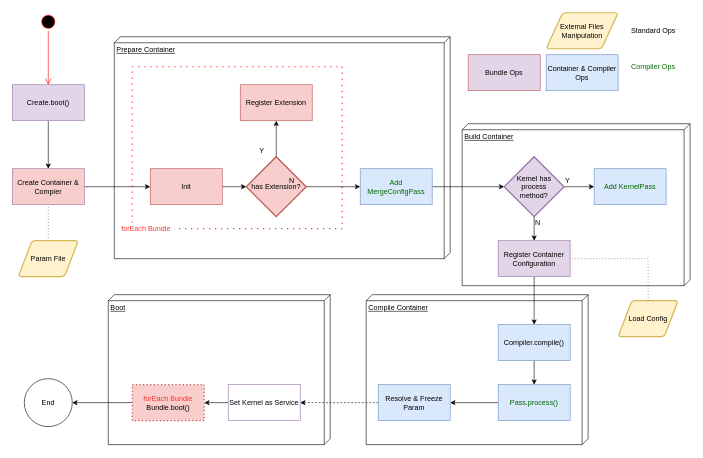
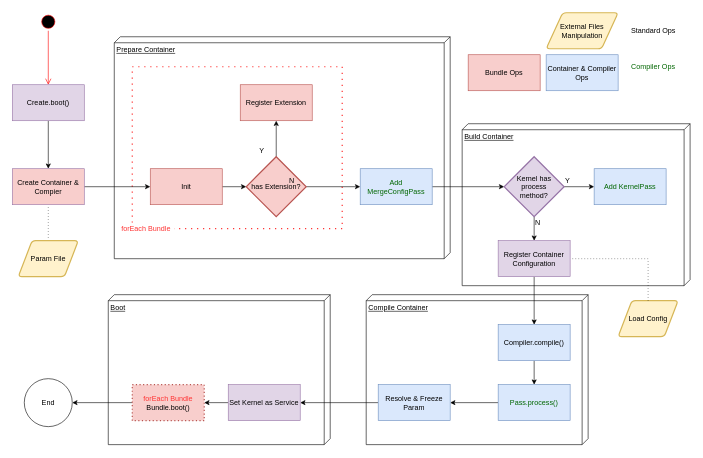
- <mxCell id="47" value="Bundle Ops" style="rounded=0;whiteSpace=wrap;html=1;strokeColor=#b85450;strokeWidth=1;fillColor=#e1d5e7;" vertex="1" parent="1"><mxGeometry x="780" y="90.5" width="120" height="60" as="geometry" /></mxCell>
+ <mxCell id="47" value="Bundle Ops" style="rounded=0;whiteSpace=wrap;html=1;strokeColor=#b85450;strokeWidth=1;fillColor=#f8cecc;" vertex="1" parent="1"><mxGeometry x="780" y="90.5" width="120" height="60" as="geometry" /></mxCell>
- <mxCell id="39" value="Set Kernel as Service" style="rounded=0;whiteSpace=wrap;html=1;fillColor=#ffffff;strokeColor=#9673a6;" vertex="1" parent="1"><mxGeometry x="380" y="640.5" width="120" height="60" as="geometry" /></mxCell>
+ <mxCell id="39" value="Set Kernel as Service" style="rounded=0;whiteSpace=wrap;html=1;fillColor=#e1d5e7;strokeColor=#9673a6;" vertex="1" parent="1"><mxGeometry x="380" y="640.5" width="120" height="60" as="geometry" /></mxCell>
- <mxCell id="36" value="" style="edgeStyle=orthogonalEdgeStyle;rounded=0;orthogonalLoop=1;jettySize=auto;html=1;endArrow=classic;endFill=1;dashed=1;" edge="1" parent="1" source="37" target="39"><mxGeometry relative="1" as="geometry" /></mxCell>
+ <mxCell id="36" value="" style="edgeStyle=orthogonalEdgeStyle;rounded=0;orthogonalLoop=1;jettySize=auto;html=1;endArrow=classic;endFill=1;" edge="1" parent="1" source="37" target="39"><mxGeometry relative="1" as="geometry" /></mxCell>
